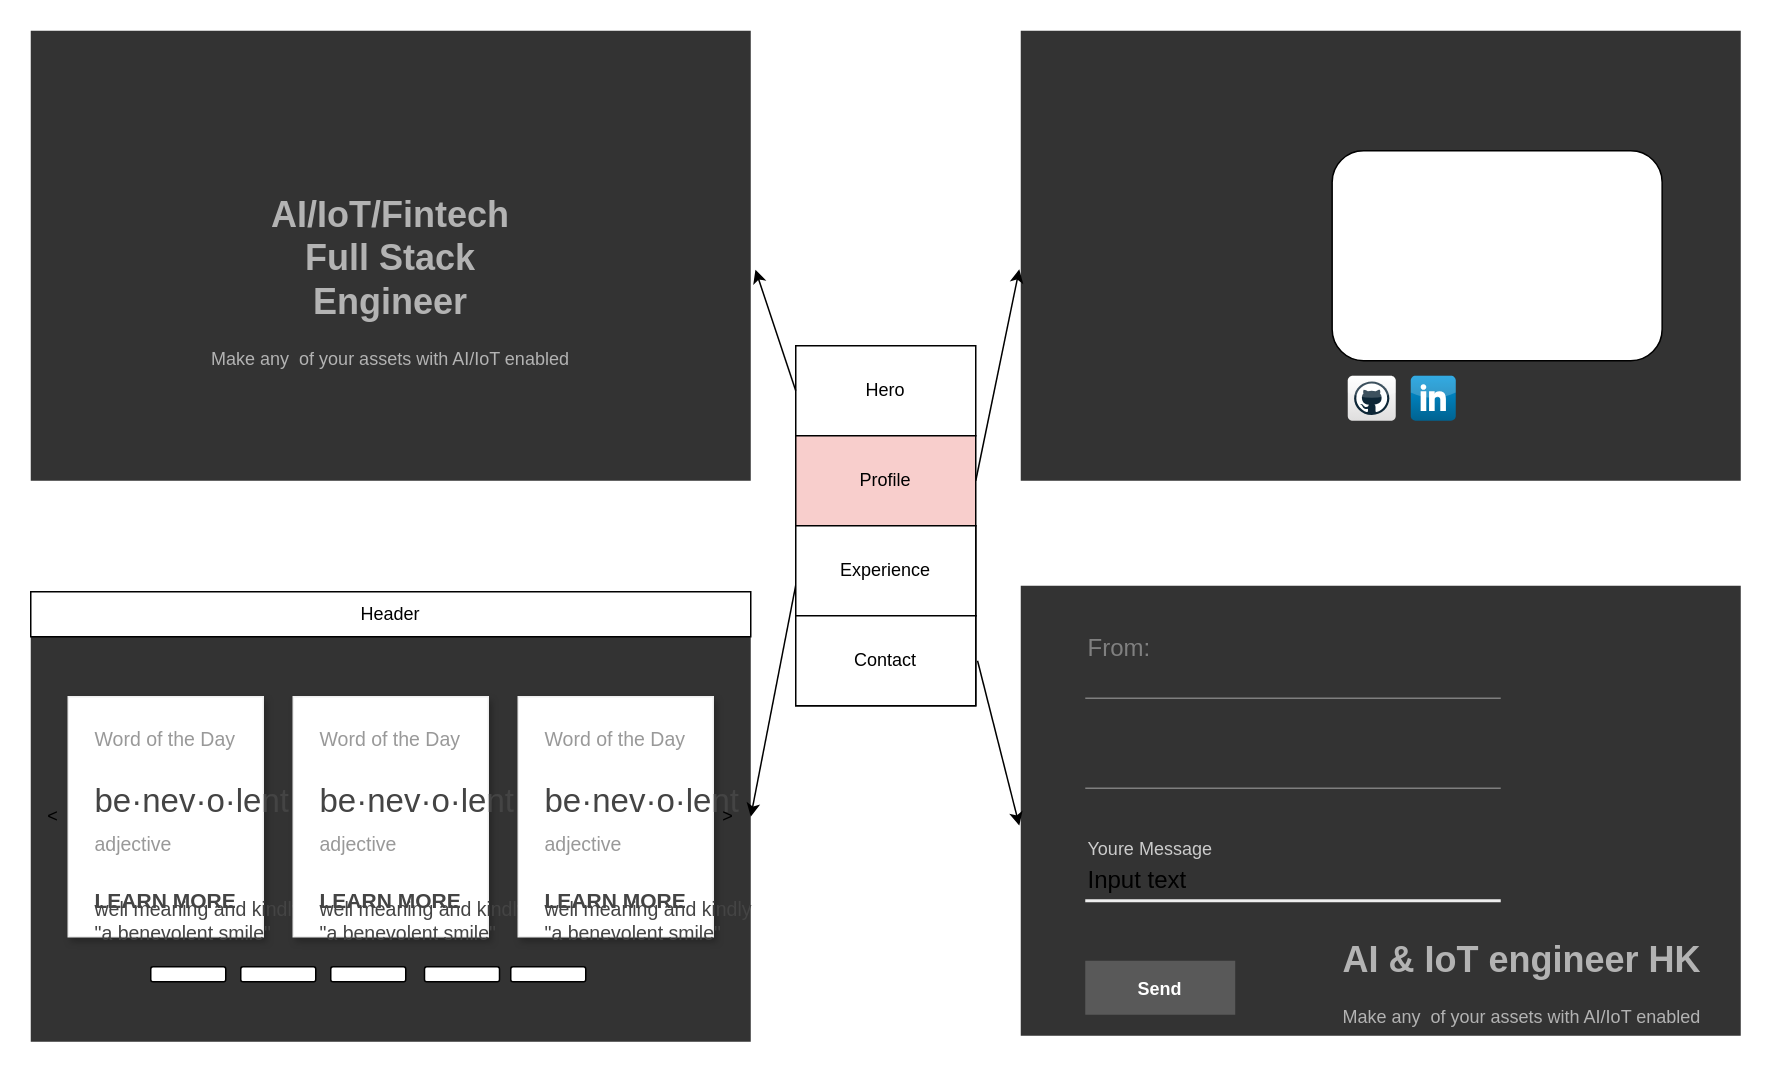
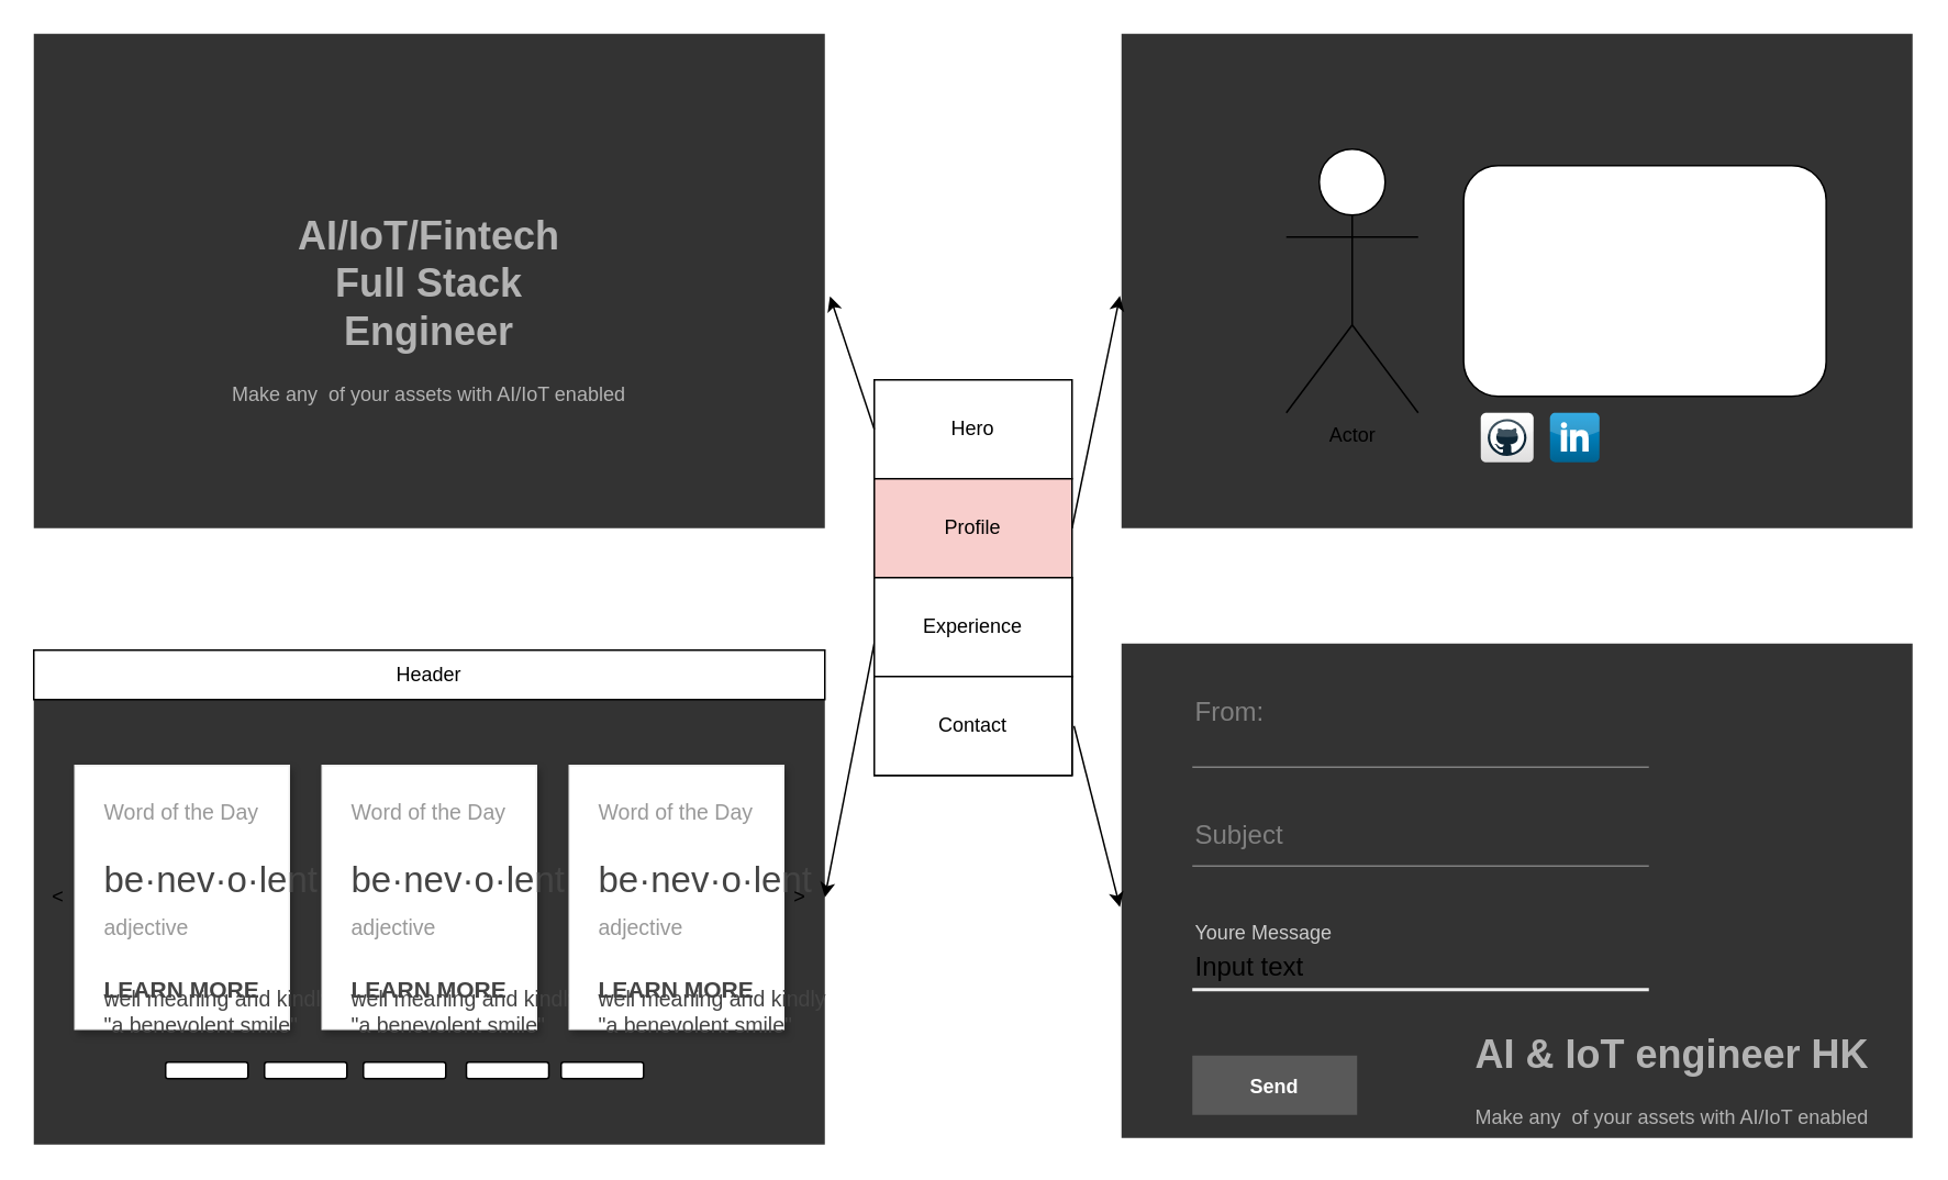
+ <mxCell id="53" value="Actor" style="shape=umlActor;verticalLabelPosition=bottom;verticalAlign=top;html=1;outlineConnect=0;" vertex="1" parent="1"><mxGeometry x="780" y="90" width="80" height="160" as="geometry" /></mxCell>
+ <mxCell id="39" value="Subject" style="text;fontColor=#808080;fontSize=16;verticalAlign=middle;strokeColor=none;fillColor=none;" vertex="1" parent="1"><mxGeometry x="723" y="490" width="346" height="30" as="geometry" /></mxCell>
